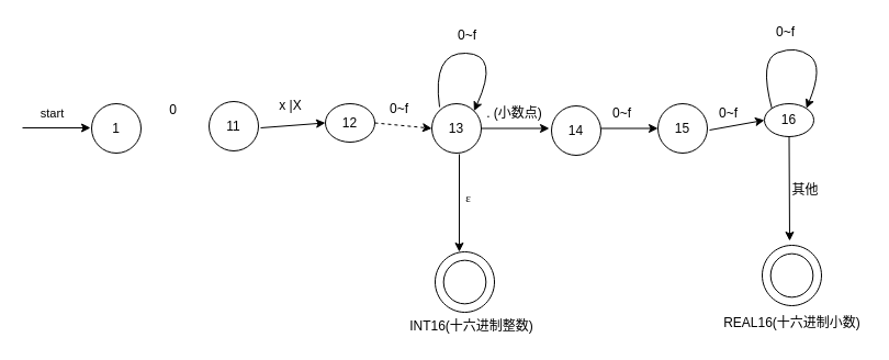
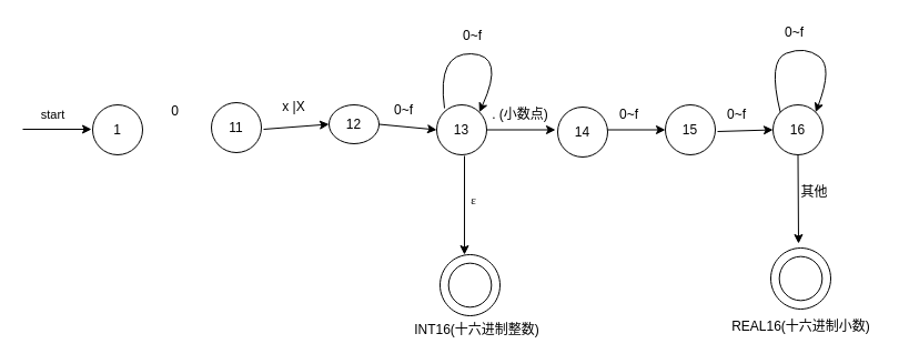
- <mxCell id="7" value="16" style="ellipse;whiteSpace=wrap;html=1;aspect=fixed;" vertex="1" parent="1"><mxGeometry x="696" y="94" width="45" height="30" as="geometry" /></mxCell>
+ <mxCell id="7" value="16" style="ellipse;whiteSpace=wrap;html=1;aspect=fixed;" vertex="1" parent="1"><mxGeometry x="696" y="94" width="45" height="45" as="geometry" /></mxCell>
- <mxCell id="11" value="" style="endArrow=classic;html=1;rounded=0;exitX=1;exitY=0.5;exitDx=0;exitDy=0;entryX=0;entryY=0.5;entryDx=0;entryDy=0;dashed=1;" edge="1" parent="1" source="4" target="5"><mxGeometry width="50" height="50" relative="1" as="geometry"><mxPoint x="349" y="149" as="sourcePoint" /><mxPoint x="399" y="99" as="targetPoint" /></mxGeometry></mxCell>
+ <mxCell id="11" value="" style="endArrow=classic;html=1;rounded=0;exitX=1;exitY=0.5;exitDx=0;exitDy=0;entryX=0;entryY=0.5;entryDx=0;entryDy=0;" edge="1" parent="1" source="4" target="5"><mxGeometry width="50" height="50" relative="1" as="geometry"><mxPoint x="349" y="149" as="sourcePoint" /><mxPoint x="399" y="99" as="targetPoint" /></mxGeometry></mxCell>
